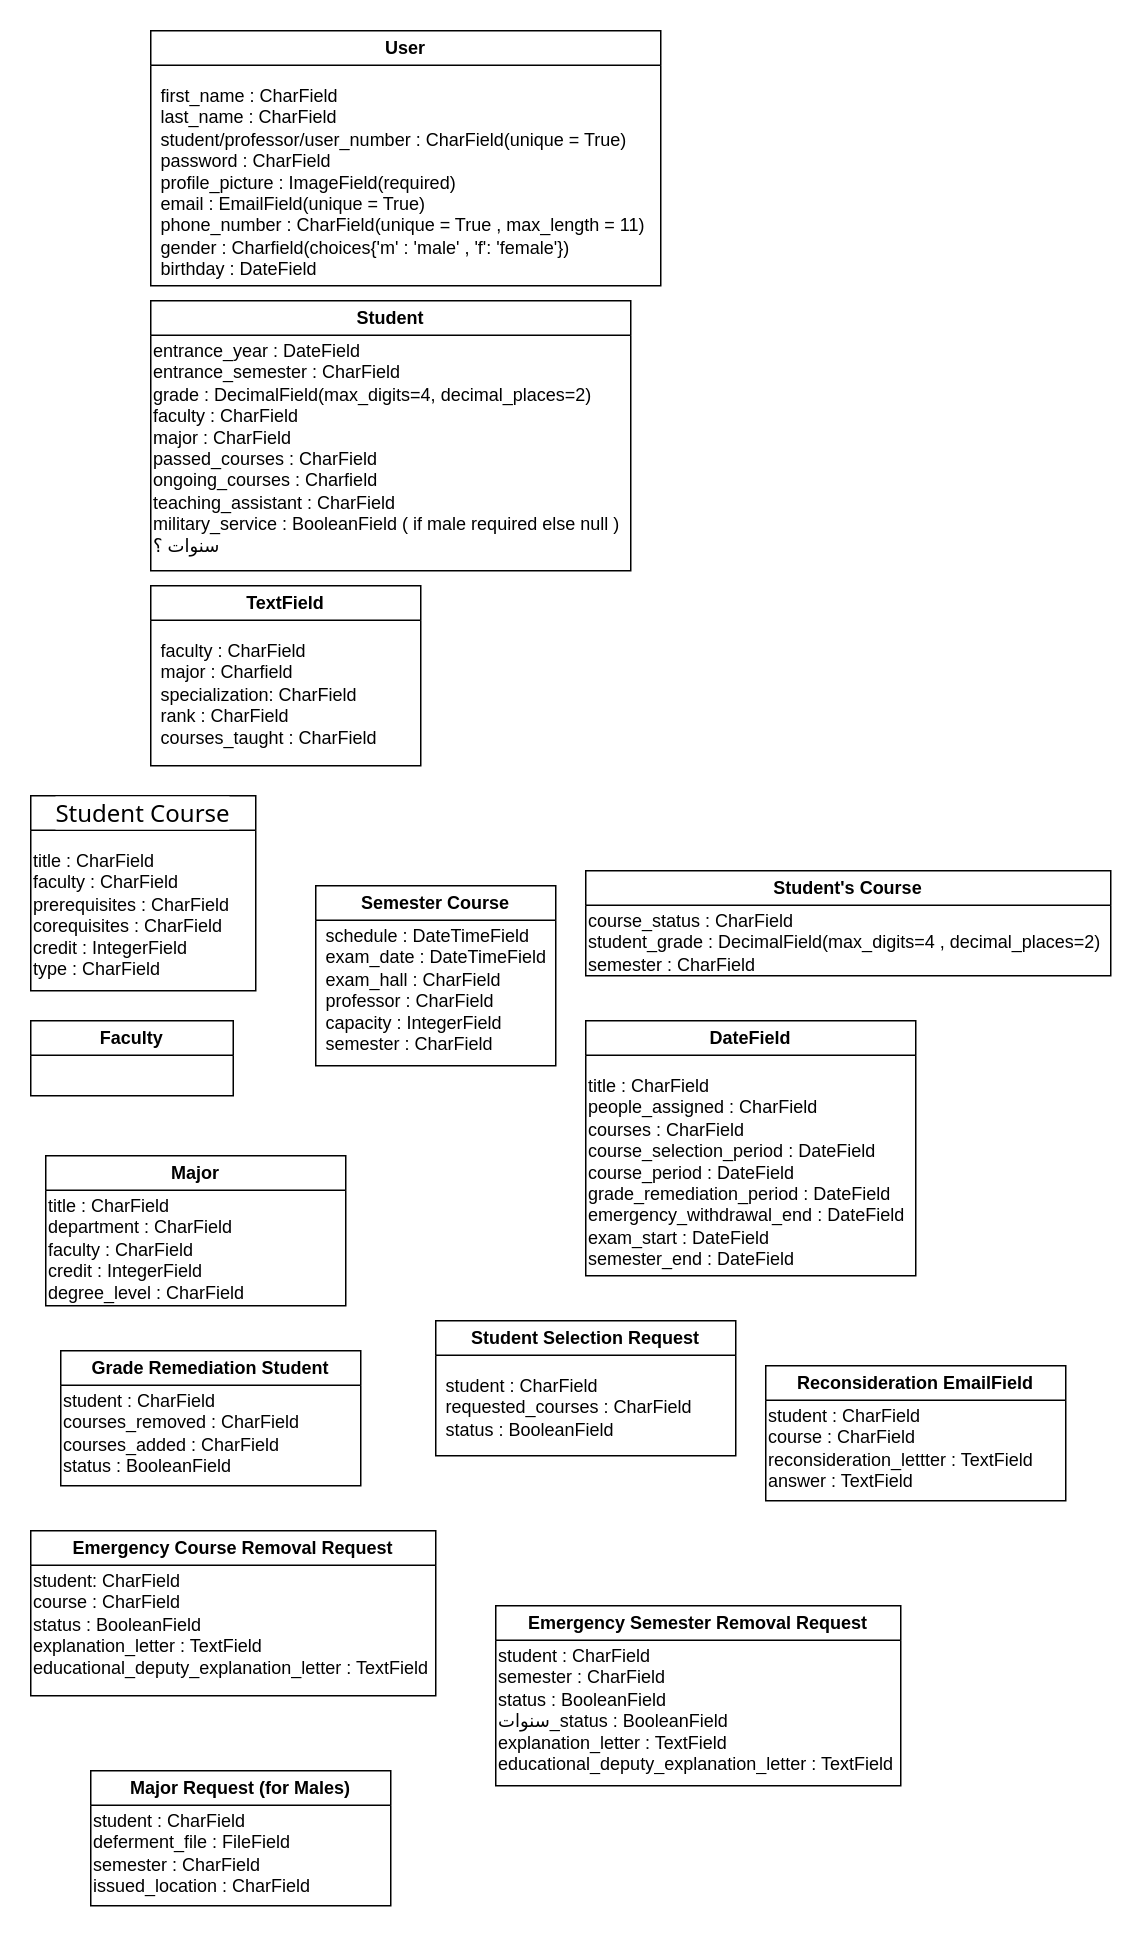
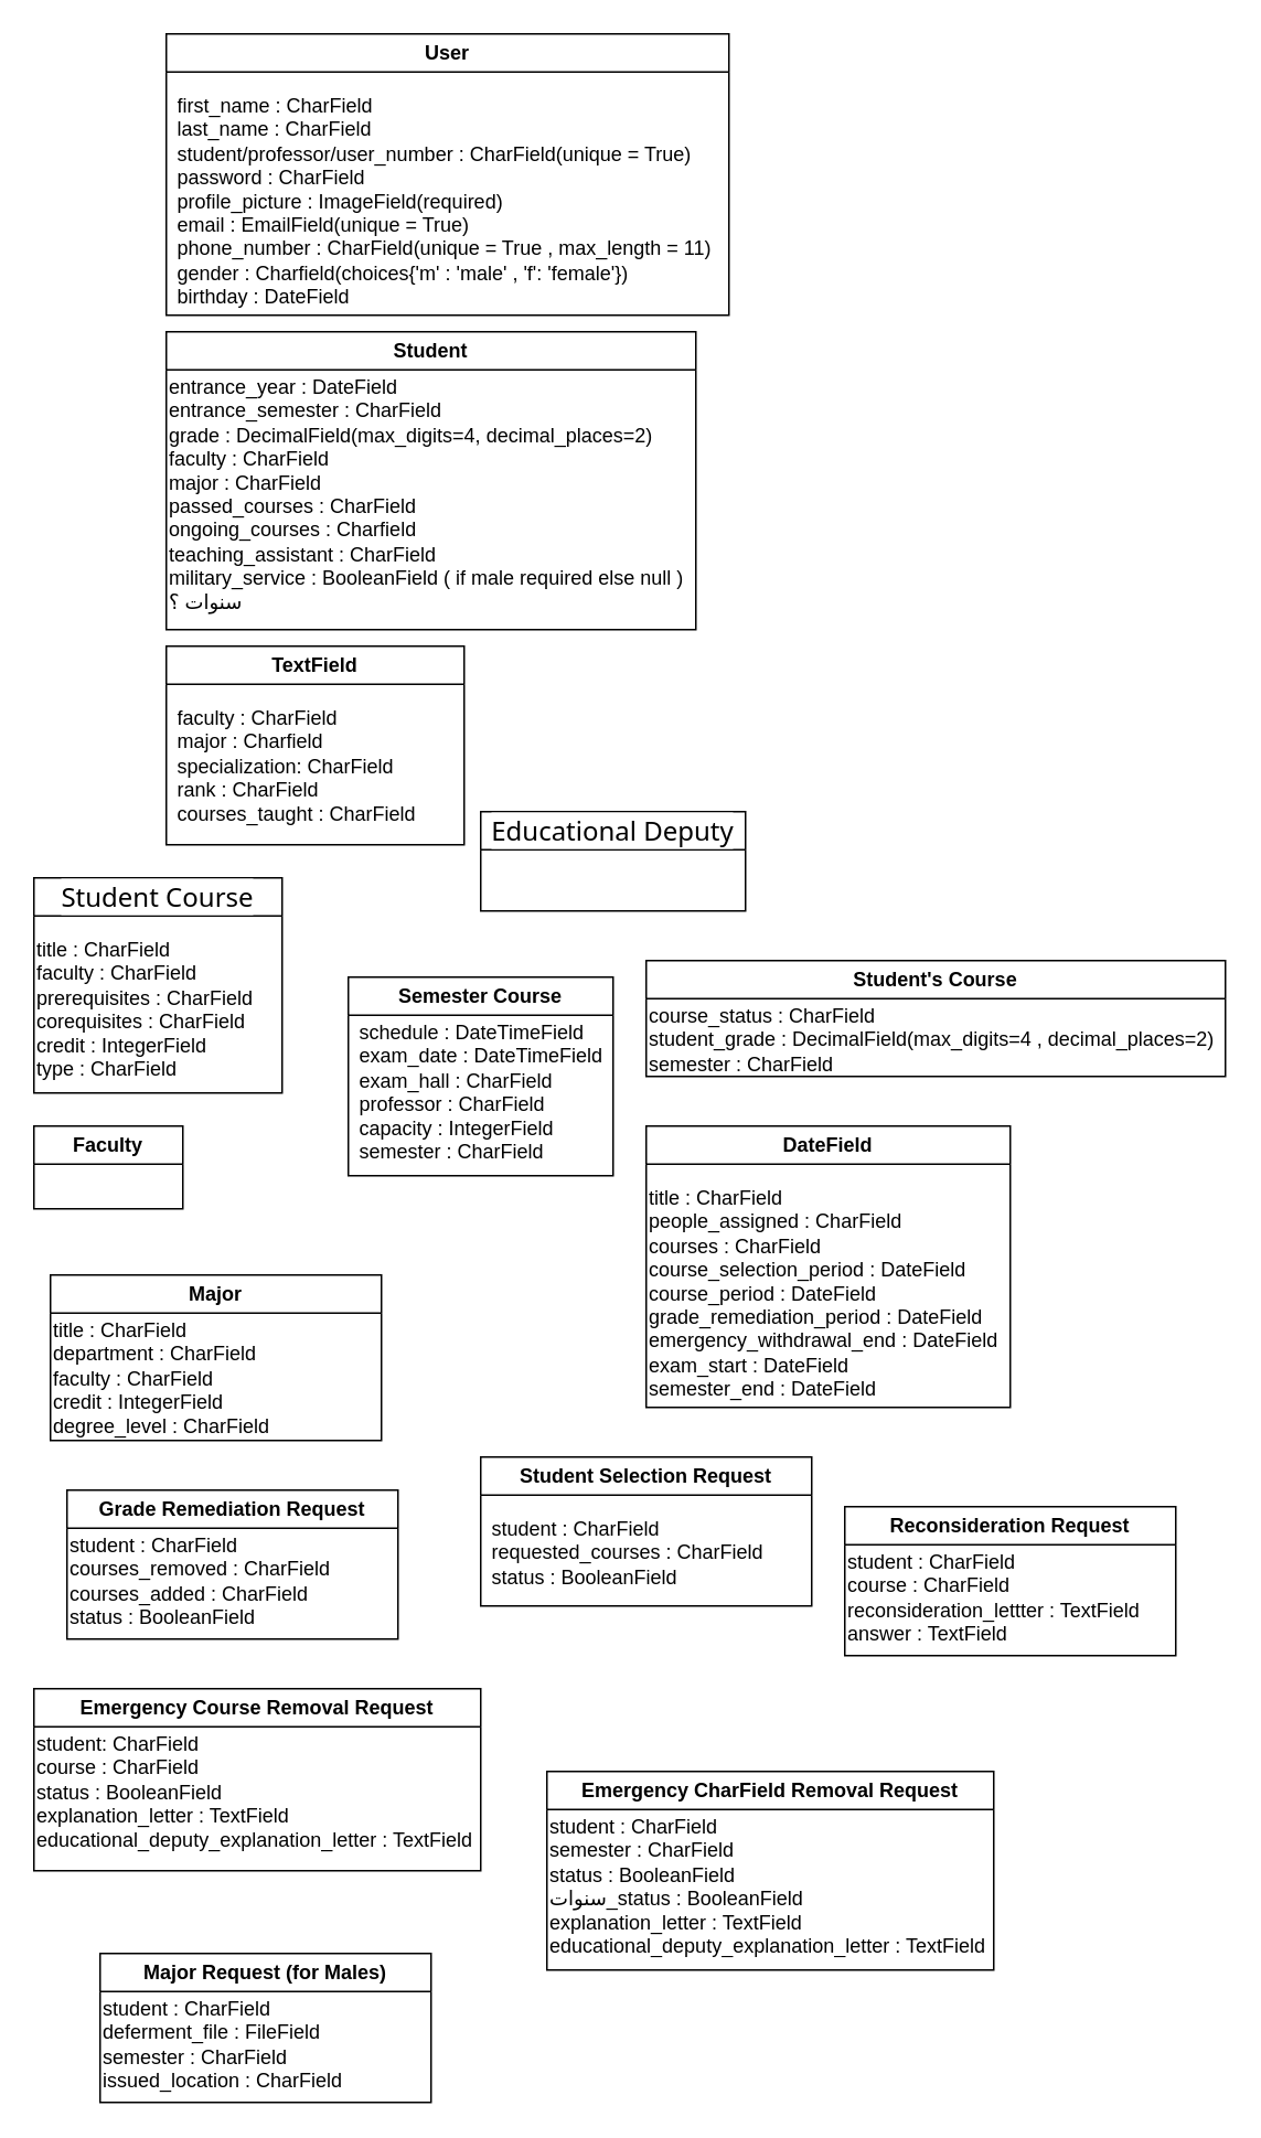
+ <mxCell id="9" value="&lt;span style=&quot;font-family: Söhne, ui-sans-serif, system-ui, -apple-system, &amp;quot;Segoe UI&amp;quot;, Roboto, Ubuntu, Cantarell, &amp;quot;Noto Sans&amp;quot;, sans-serif, &amp;quot;Helvetica Neue&amp;quot;, Arial, &amp;quot;Apple Color Emoji&amp;quot;, &amp;quot;Segoe UI Emoji&amp;quot;, &amp;quot;Segoe UI Symbol&amp;quot;, &amp;quot;Noto Color Emoji&amp;quot;; font-size: 16px; font-weight: 400; text-align: start; white-space-collapse: preserve; background-color: rgb(255, 255, 255);&quot;&gt;Educational Deputy&lt;/span&gt;" style="swimlane;whiteSpace=wrap;html=1;" parent="1" vertex="1"><mxGeometry x="290" y="490" width="160" height="60" as="geometry" /></mxCell>
- <mxCell id="18" value="Faculty" style="swimlane;whiteSpace=wrap;html=1;" vertex="1" parent="1"><mxGeometry x="20" y="680" width="135" height="50" as="geometry" /></mxCell>
+ <mxCell id="18" value="Faculty" style="swimlane;whiteSpace=wrap;html=1;" vertex="1" parent="1"><mxGeometry x="20" y="680" width="90" height="50" as="geometry" /></mxCell>
- <mxCell id="23" value="Grade Remediation Student" style="swimlane;whiteSpace=wrap;html=1;" vertex="1" parent="1"><mxGeometry x="40" y="900" width="200" height="90" as="geometry" /></mxCell>
+ <mxCell id="23" value="Grade Remediation Request" style="swimlane;whiteSpace=wrap;html=1;" vertex="1" parent="1"><mxGeometry x="40" y="900" width="200" height="90" as="geometry" /></mxCell>
- <mxCell id="25" value="Reconsideration EmailField" style="swimlane;whiteSpace=wrap;html=1;" vertex="1" parent="1"><mxGeometry x="510" y="910" width="200" height="90" as="geometry" /></mxCell>
+ <mxCell id="25" value="Reconsideration Request" style="swimlane;whiteSpace=wrap;html=1;" vertex="1" parent="1"><mxGeometry x="510" y="910" width="200" height="90" as="geometry" /></mxCell>
- <mxCell id="29" value="Emergency Semester Removal Request" style="swimlane;whiteSpace=wrap;html=1;" vertex="1" parent="1"><mxGeometry x="330" y="1070" width="270" height="120" as="geometry" /></mxCell>
+ <mxCell id="29" value="Emergency CharField Removal Request" style="swimlane;whiteSpace=wrap;html=1;" vertex="1" parent="1"><mxGeometry x="330" y="1070" width="270" height="120" as="geometry" /></mxCell>
